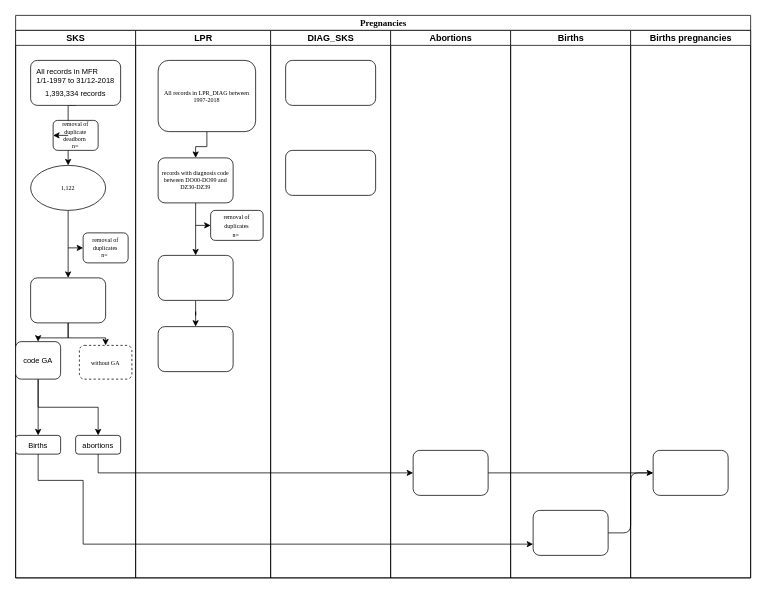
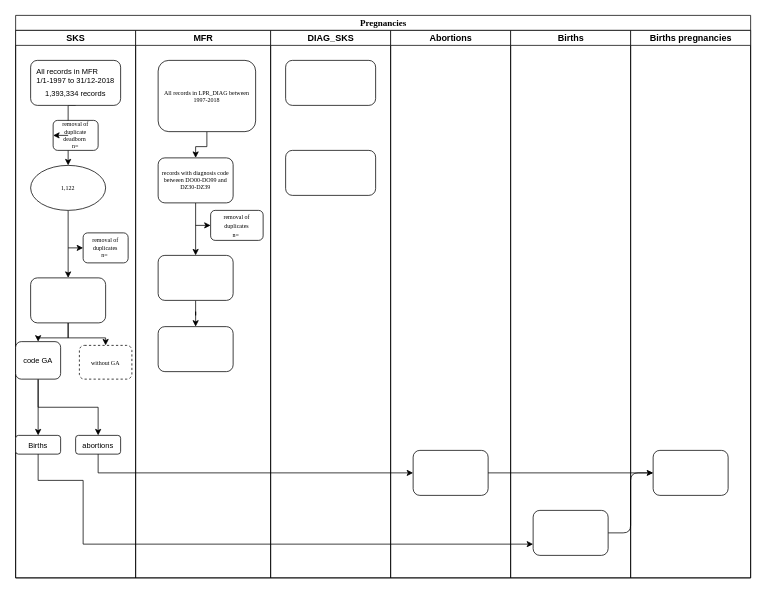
- <mxCell id="22" value="LPR" style="swimlane;html=1;startSize=20;" parent="2" vertex="1"><mxGeometry x="160" y="20" width="180" height="730" as="geometry" /></mxCell>
+ <mxCell id="22" value="MFR" style="swimlane;html=1;startSize=20;" parent="2" vertex="1"><mxGeometry x="160" y="20" width="180" height="730" as="geometry" /></mxCell>
